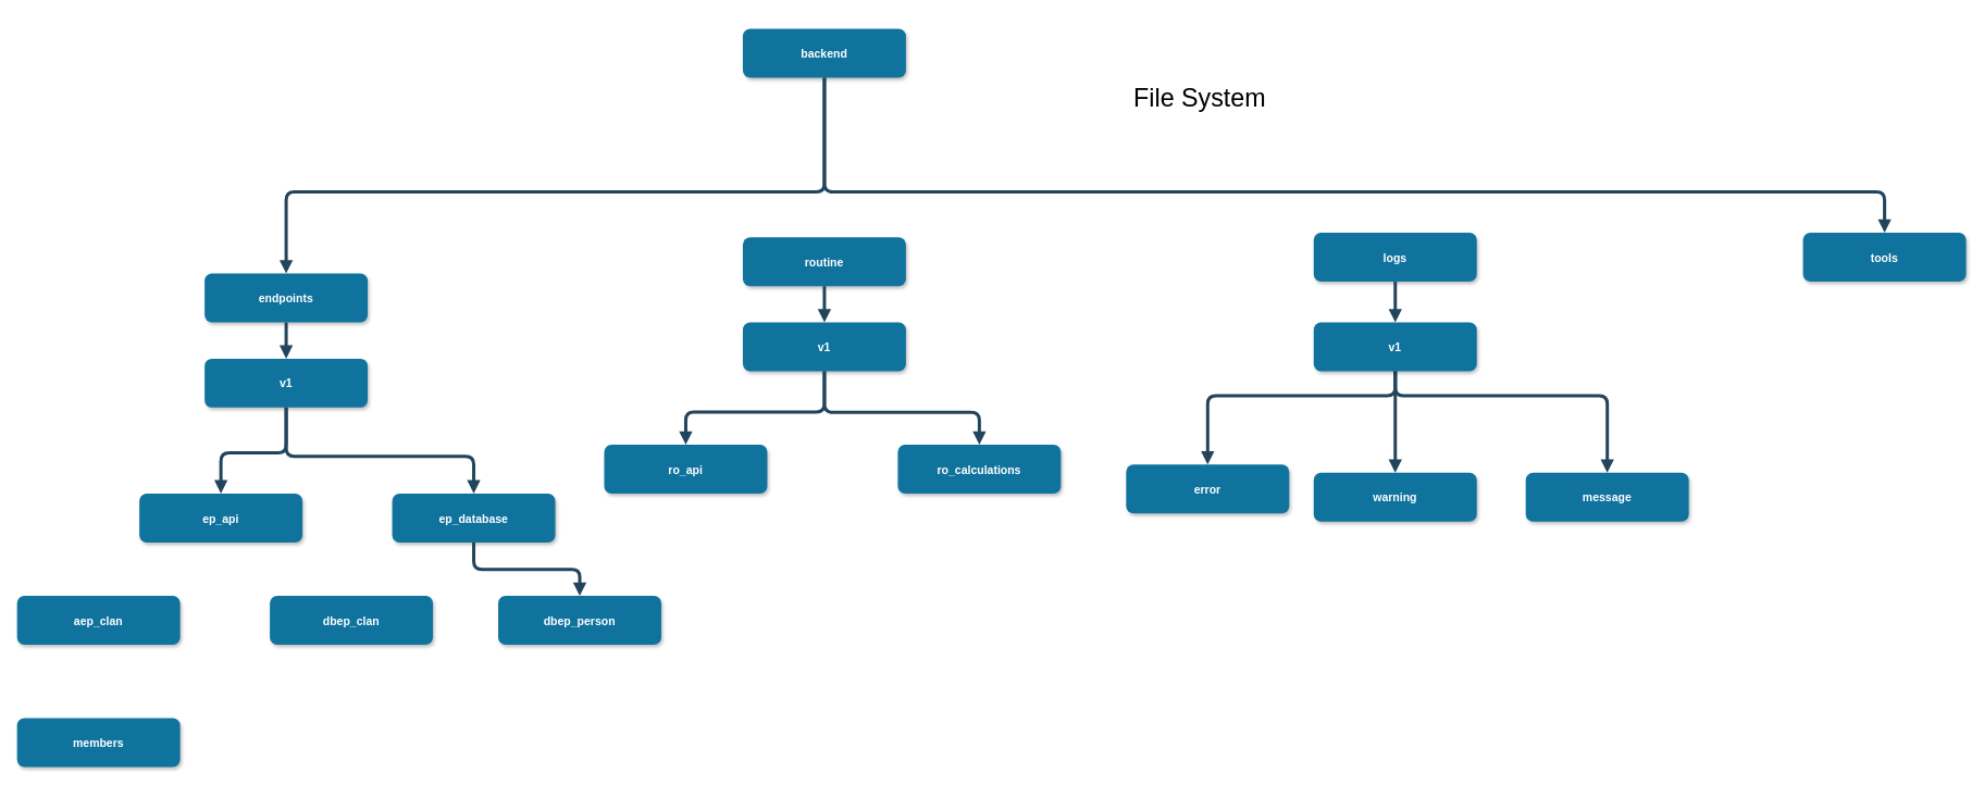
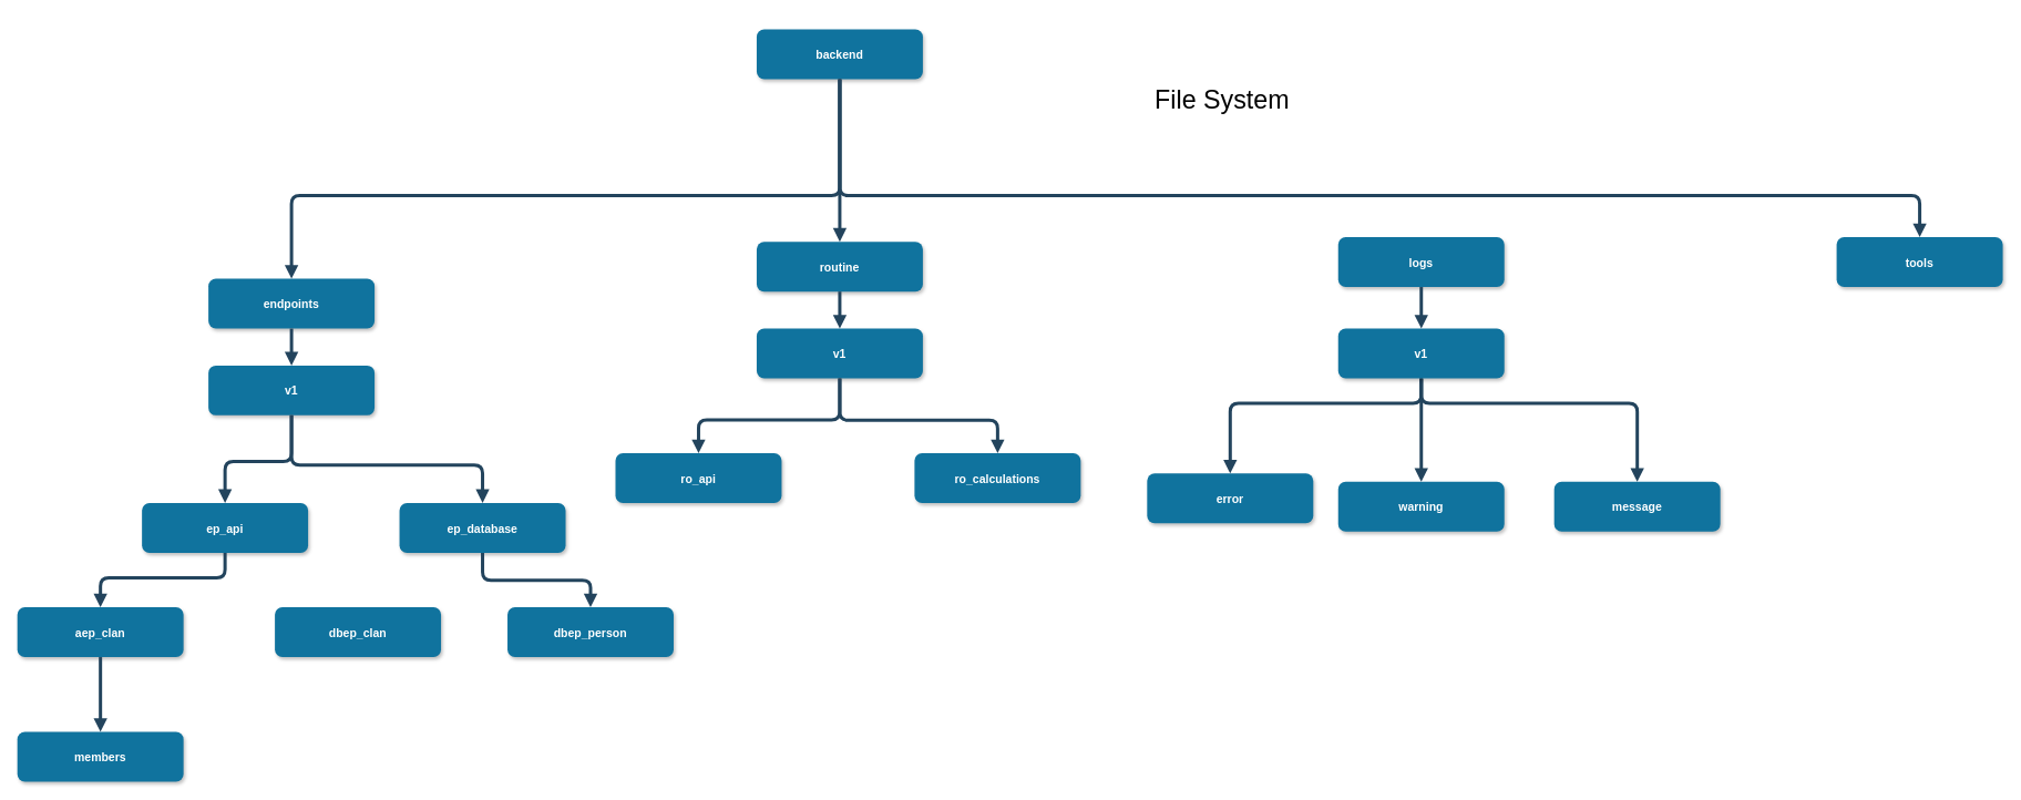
+ <mxCell id="5" value="" style="edgeStyle=elbowEdgeStyle;elbow=vertical;strokeWidth=4;endArrow=block;endFill=1;fontStyle=1;strokeColor=#23445D;exitX=0.5;exitY=1;exitDx=0;exitDy=0;entryX=0.5;entryY=0;entryDx=0;entryDy=0;" parent="1" source="2" target="13" edge="1"><mxGeometry x="20" y="166" width="100" height="100" as="geometry"><mxPoint x="640" y="210.5" as="sourcePoint" /><mxPoint x="1590" y="265" as="targetPoint" /><Array as="points"><mxPoint x="950" y="235" /><mxPoint x="850" y="234" /></Array></mxGeometry></mxCell>
+ <mxCell id="12" value="" style="edgeStyle=elbowEdgeStyle;elbow=vertical;strokeWidth=4;endArrow=block;endFill=1;fontStyle=1;strokeColor=#23445D;exitX=0.5;exitY=1;exitDx=0;exitDy=0;entryX=0.5;entryY=0;entryDx=0;entryDy=0;" parent="1" source="7" target="11" edge="1"><mxGeometry x="-412" y="994.5" width="100" height="100" as="geometry"><mxPoint x="520" y="689.5" as="sourcePoint" /><mxPoint x="310" y="779.5" as="targetPoint" /><Array as="points"><mxPoint x="160" y="695" /><mxPoint x="550" y="749.5" /></Array></mxGeometry></mxCell>
+ <mxCell id="31" value="" style="edgeStyle=elbowEdgeStyle;elbow=vertical;strokeWidth=4;endArrow=block;endFill=1;fontStyle=1;strokeColor=#23445D;exitX=0.5;exitY=1;exitDx=0;exitDy=0;entryX=0.5;entryY=0;entryDx=0;entryDy=0;" parent="1" source="11" target="30" edge="1"><mxGeometry x="-572.5" y="1105" width="100" height="100" as="geometry"><mxPoint x="490" y="795.5" as="sourcePoint" /><mxPoint x="190" y="870.5" as="targetPoint" /><Array as="points"><mxPoint x="140" y="840.5" /><mxPoint x="299.5" y="800" /><mxPoint x="389.5" y="860" /></Array></mxGeometry></mxCell>
